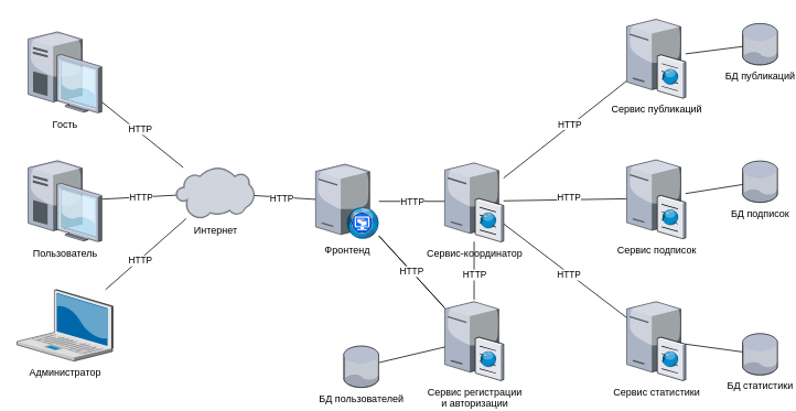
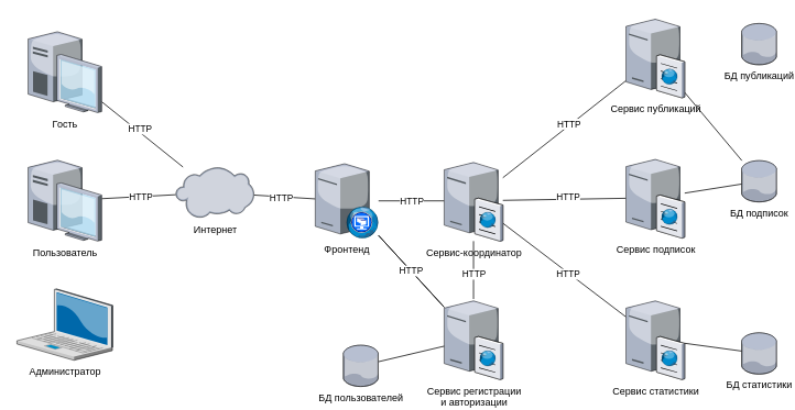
- <mxCell id="26" style="edgeStyle=none;rounded=0;orthogonalLoop=1;jettySize=auto;html=1;endArrow=none;endFill=0;" parent="1" source="27" target="33" edge="1"><mxGeometry relative="1" as="geometry" /></mxCell>
+ <mxCell id="26" style="edgeStyle=none;rounded=0;orthogonalLoop=1;jettySize=auto;html=1;endArrow=none;endFill=0;" parent="1" source="27" target="34" edge="1"><mxGeometry relative="1" as="geometry" /></mxCell>
- <mxCell id="5" style="edgeStyle=none;rounded=0;orthogonalLoop=1;jettySize=auto;html=1;endArrow=none;endFill=0;" parent="1" source="7" target="10" edge="1"><mxGeometry relative="1" as="geometry"><mxPoint x="207" y="318.75" as="targetPoint" /></mxGeometry></mxCell>
- <mxCell id="6" value="HTTP" style="edgeLabel;html=1;align=center;verticalAlign=middle;resizable=0;points=[];" vertex="1" connectable="0" parent="5"><mxGeometry x="-0.184" relative="1" as="geometry"><mxPoint x="2" as="offset" /></mxGeometry></mxCell>
